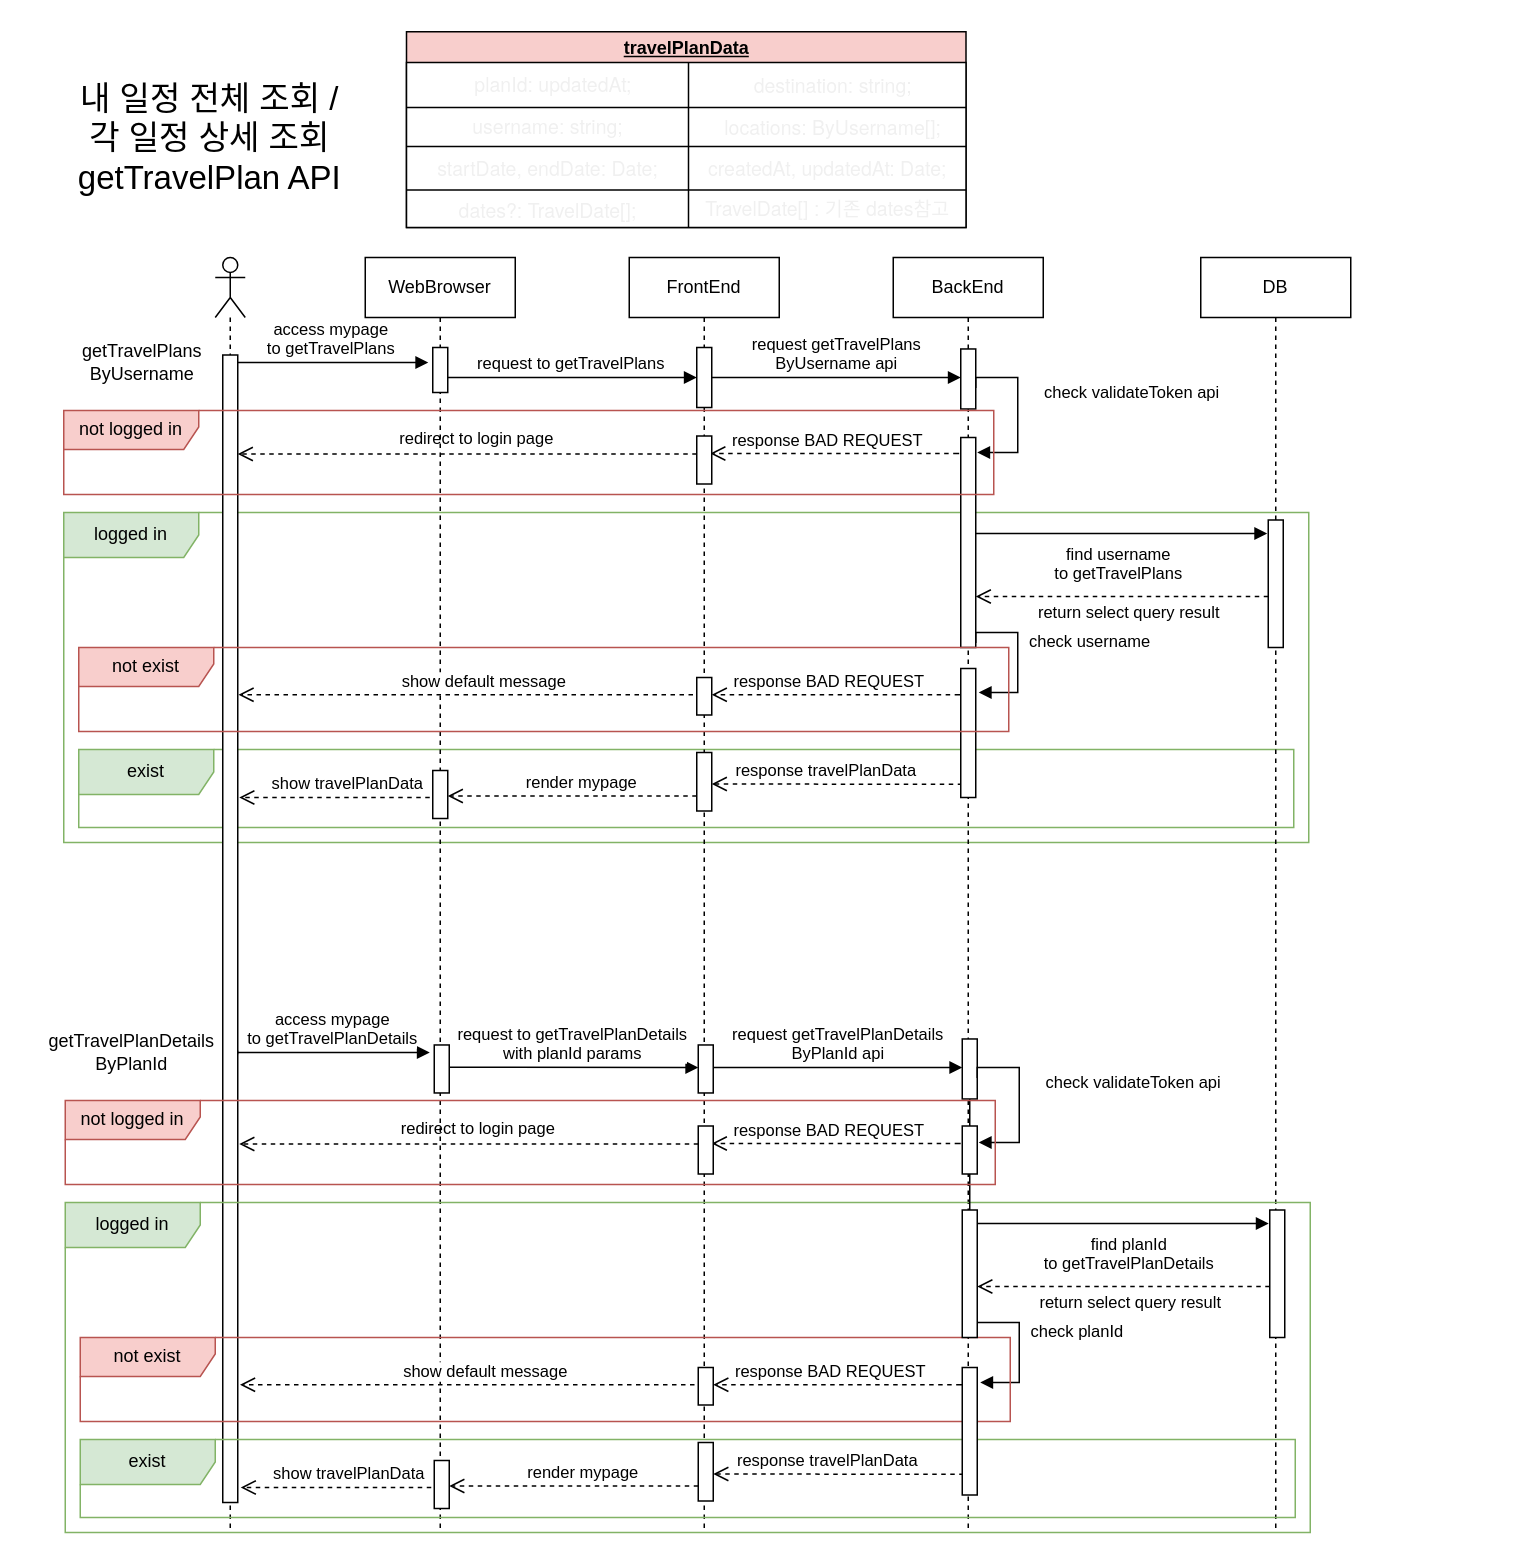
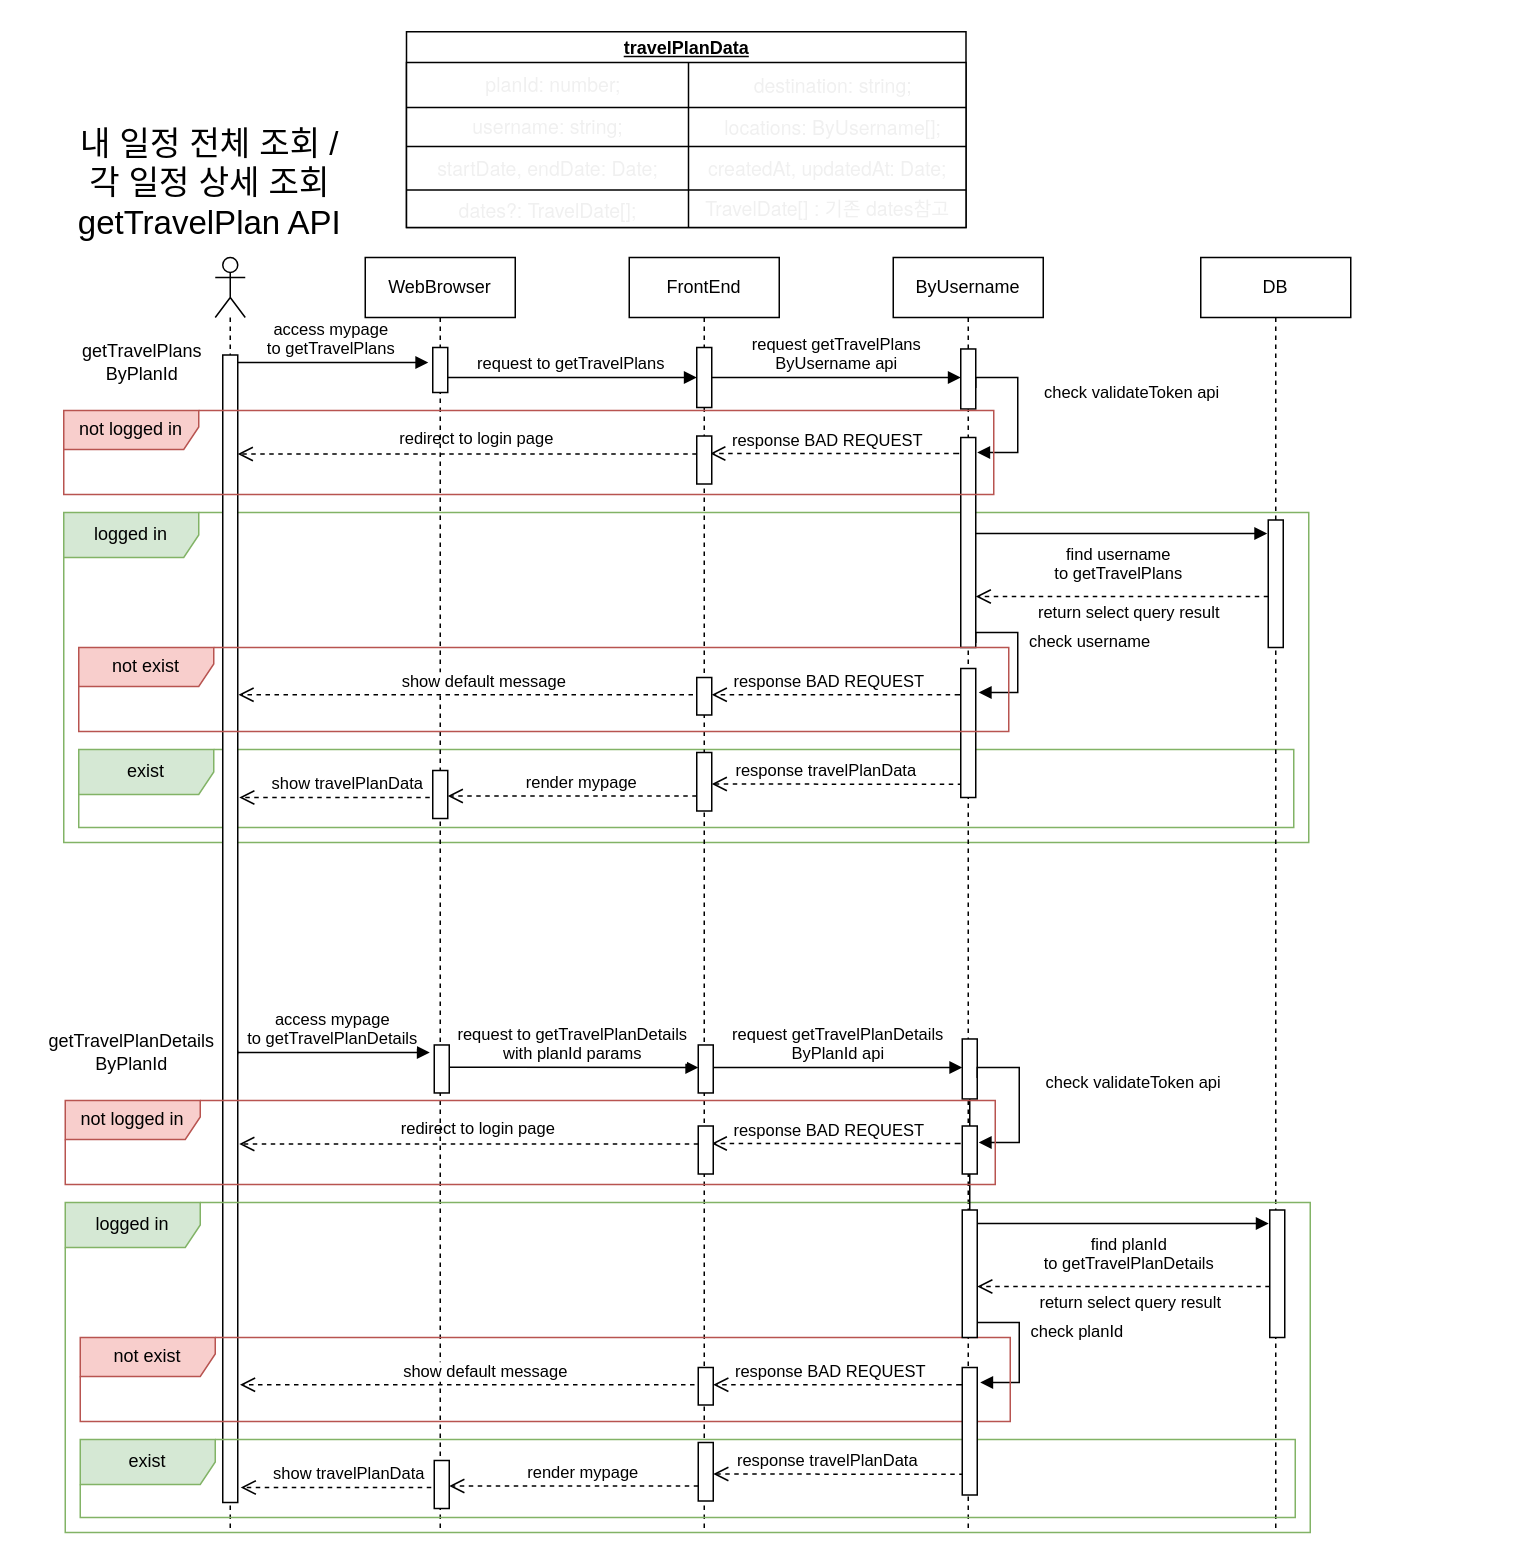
- <mxCell id="35" value="&lt;p style=&quot;margin:0px;margin-top:4px;text-align:center;text-decoration:underline;&quot;&gt;&lt;b&gt;travelPlanData&lt;/b&gt;&lt;/p&gt;&lt;p style=&quot;margin: 0px; font-variant-numeric: normal; font-variant-east-asian: normal; font-stretch: normal; font-size: 13px; line-height: normal; font-family: &amp;quot;Helvetica Neue&amp;quot;;&quot; class=&quot;p1&quot;&gt;&lt;br&gt;&lt;/p&gt;&lt;p style=&quot;margin: 0px; font-variant-numeric: normal; font-variant-east-asian: normal; font-stretch: normal; font-size: 13px; line-height: normal; font-family: &amp;quot;Helvetica Neue&amp;quot;;&quot; class=&quot;p1&quot;&gt;&lt;span class=&quot;Apple-converted-space&quot;&gt;&amp;nbsp;&lt;br&gt;&lt;/span&gt;&lt;/p&gt;" style="verticalAlign=top;align=left;overflow=fill;fontSize=12;fontFamily=Helvetica;html=1;whiteSpace=wrap;fillColor=#f8cecc;" parent="1" vertex="1"><mxGeometry x="270.5" y="20.5" width="373" height="130.5" as="geometry" /></mxCell>
+ <mxCell id="35" value="&lt;p style=&quot;margin:0px;margin-top:4px;text-align:center;text-decoration:underline;&quot;&gt;&lt;b&gt;travelPlanData&lt;/b&gt;&lt;/p&gt;&lt;p style=&quot;margin: 0px; font-variant-numeric: normal; font-variant-east-asian: normal; font-stretch: normal; font-size: 13px; line-height: normal; font-family: &amp;quot;Helvetica Neue&amp;quot;;&quot; class=&quot;p1&quot;&gt;&lt;br&gt;&lt;/p&gt;&lt;p style=&quot;margin: 0px; font-variant-numeric: normal; font-variant-east-asian: normal; font-stretch: normal; font-size: 13px; line-height: normal; font-family: &amp;quot;Helvetica Neue&amp;quot;;&quot; class=&quot;p1&quot;&gt;&lt;span class=&quot;Apple-converted-space&quot;&gt;&amp;nbsp;&lt;br&gt;&lt;/span&gt;&lt;/p&gt;" style="verticalAlign=top;align=left;overflow=fill;fontSize=12;fontFamily=Helvetica;html=1;whiteSpace=wrap;" parent="1" vertex="1"><mxGeometry x="270.5" y="20.5" width="373" height="130.5" as="geometry" /></mxCell>
- <mxCell id="41" value="&lt;span style=&quot;font-family: &amp;quot;Helvetica Neue&amp;quot;; font-size: 13px; text-align: left;&quot; class=&quot;Apple-converted-space&quot;&gt;&amp;nbsp;&amp;nbsp;&lt;/span&gt;&lt;span style=&quot;font-family: &amp;quot;Helvetica Neue&amp;quot;; font-size: 13px; text-align: left;&quot;&gt;planId: updatedAt;&lt;/span&gt;" style="shape=partialRectangle;html=1;whiteSpace=wrap;connectable=0;overflow=hidden;fillColor=none;top=0;left=0;bottom=0;right=0;pointerEvents=1;fontColor=#F0F0F0;" vertex="1" parent="40"><mxGeometry width="188" height="30" as="geometry"><mxRectangle width="188" height="30" as="alternateBounds" /></mxGeometry></mxCell>
+ <mxCell id="41" value="&lt;span style=&quot;font-family: &amp;quot;Helvetica Neue&amp;quot;; font-size: 13px; text-align: left;&quot; class=&quot;Apple-converted-space&quot;&gt;&amp;nbsp;&amp;nbsp;&lt;/span&gt;&lt;span style=&quot;font-family: &amp;quot;Helvetica Neue&amp;quot;; font-size: 13px; text-align: left;&quot;&gt;planId: number;&lt;/span&gt;" style="shape=partialRectangle;html=1;whiteSpace=wrap;connectable=0;overflow=hidden;fillColor=none;top=0;left=0;bottom=0;right=0;pointerEvents=1;fontColor=#F0F0F0;" vertex="1" parent="40"><mxGeometry width="188" height="30" as="geometry"><mxRectangle width="188" height="30" as="alternateBounds" /></mxGeometry></mxCell>
- <mxCell id="18" value="&lt;font style=&quot;font-size: 22px;&quot;&gt;내 일정 전체 조회 / &lt;br&gt;각 일정 상세 조회&lt;br&gt;getTravelPlan API&lt;br&gt;&lt;/font&gt;" style="text;html=1;strokeColor=none;fillColor=none;align=center;verticalAlign=middle;whiteSpace=wrap;rounded=0;" parent="1" vertex="1"><mxGeometry x="20" y="54" width="239" height="75" as="geometry" /></mxCell>
+ <mxCell id="18" value="&lt;font style=&quot;font-size: 22px;&quot;&gt;내 일정 전체 조회 / &lt;br&gt;각 일정 상세 조회&lt;br&gt;getTravelPlan API&lt;br&gt;&lt;/font&gt;" style="text;html=1;strokeColor=none;fillColor=none;align=center;verticalAlign=middle;whiteSpace=wrap;rounded=0;" parent="1" vertex="1"><mxGeometry x="20" y="84" width="239" height="75" as="geometry" /></mxCell>
- <mxCell id="13" value="BackEnd" style="shape=umlLifeline;perimeter=lifelinePerimeter;whiteSpace=wrap;html=1;container=0;dropTarget=0;collapsible=0;recursiveResize=0;outlineConnect=0;portConstraint=eastwest;newEdgeStyle={&quot;edgeStyle&quot;:&quot;elbowEdgeStyle&quot;,&quot;elbow&quot;:&quot;vertical&quot;,&quot;curved&quot;:0,&quot;rounded&quot;:0};" parent="1" vertex="1"><mxGeometry x="595" y="171" width="100" height="850" as="geometry" /></mxCell>
+ <mxCell id="13" value="ByUsername" style="shape=umlLifeline;perimeter=lifelinePerimeter;whiteSpace=wrap;html=1;container=0;dropTarget=0;collapsible=0;recursiveResize=0;outlineConnect=0;portConstraint=eastwest;newEdgeStyle={&quot;edgeStyle&quot;:&quot;elbowEdgeStyle&quot;,&quot;elbow&quot;:&quot;vertical&quot;,&quot;curved&quot;:0,&quot;rounded&quot;:0};" parent="1" vertex="1"><mxGeometry x="595" y="171" width="100" height="850" as="geometry" /></mxCell>
- <mxCell id="30" value="getTravelPlans&lt;br&gt;ByUsername" style="text;html=1;align=center;verticalAlign=middle;resizable=0;points=[];autosize=1;strokeColor=none;fillColor=none;fontSize=12;fontFamily=Helvetica;fontColor=default;" parent="1" vertex="1"><mxGeometry x="44" y="221" width="100" height="40" as="geometry" /></mxCell>
+ <mxCell id="30" value="getTravelPlans&lt;br&gt;ByPlanId" style="text;html=1;align=center;verticalAlign=middle;resizable=0;points=[];autosize=1;strokeColor=none;fillColor=none;fontSize=12;fontFamily=Helvetica;fontColor=default;" parent="1" vertex="1"><mxGeometry x="44" y="221" width="100" height="40" as="geometry" /></mxCell>
